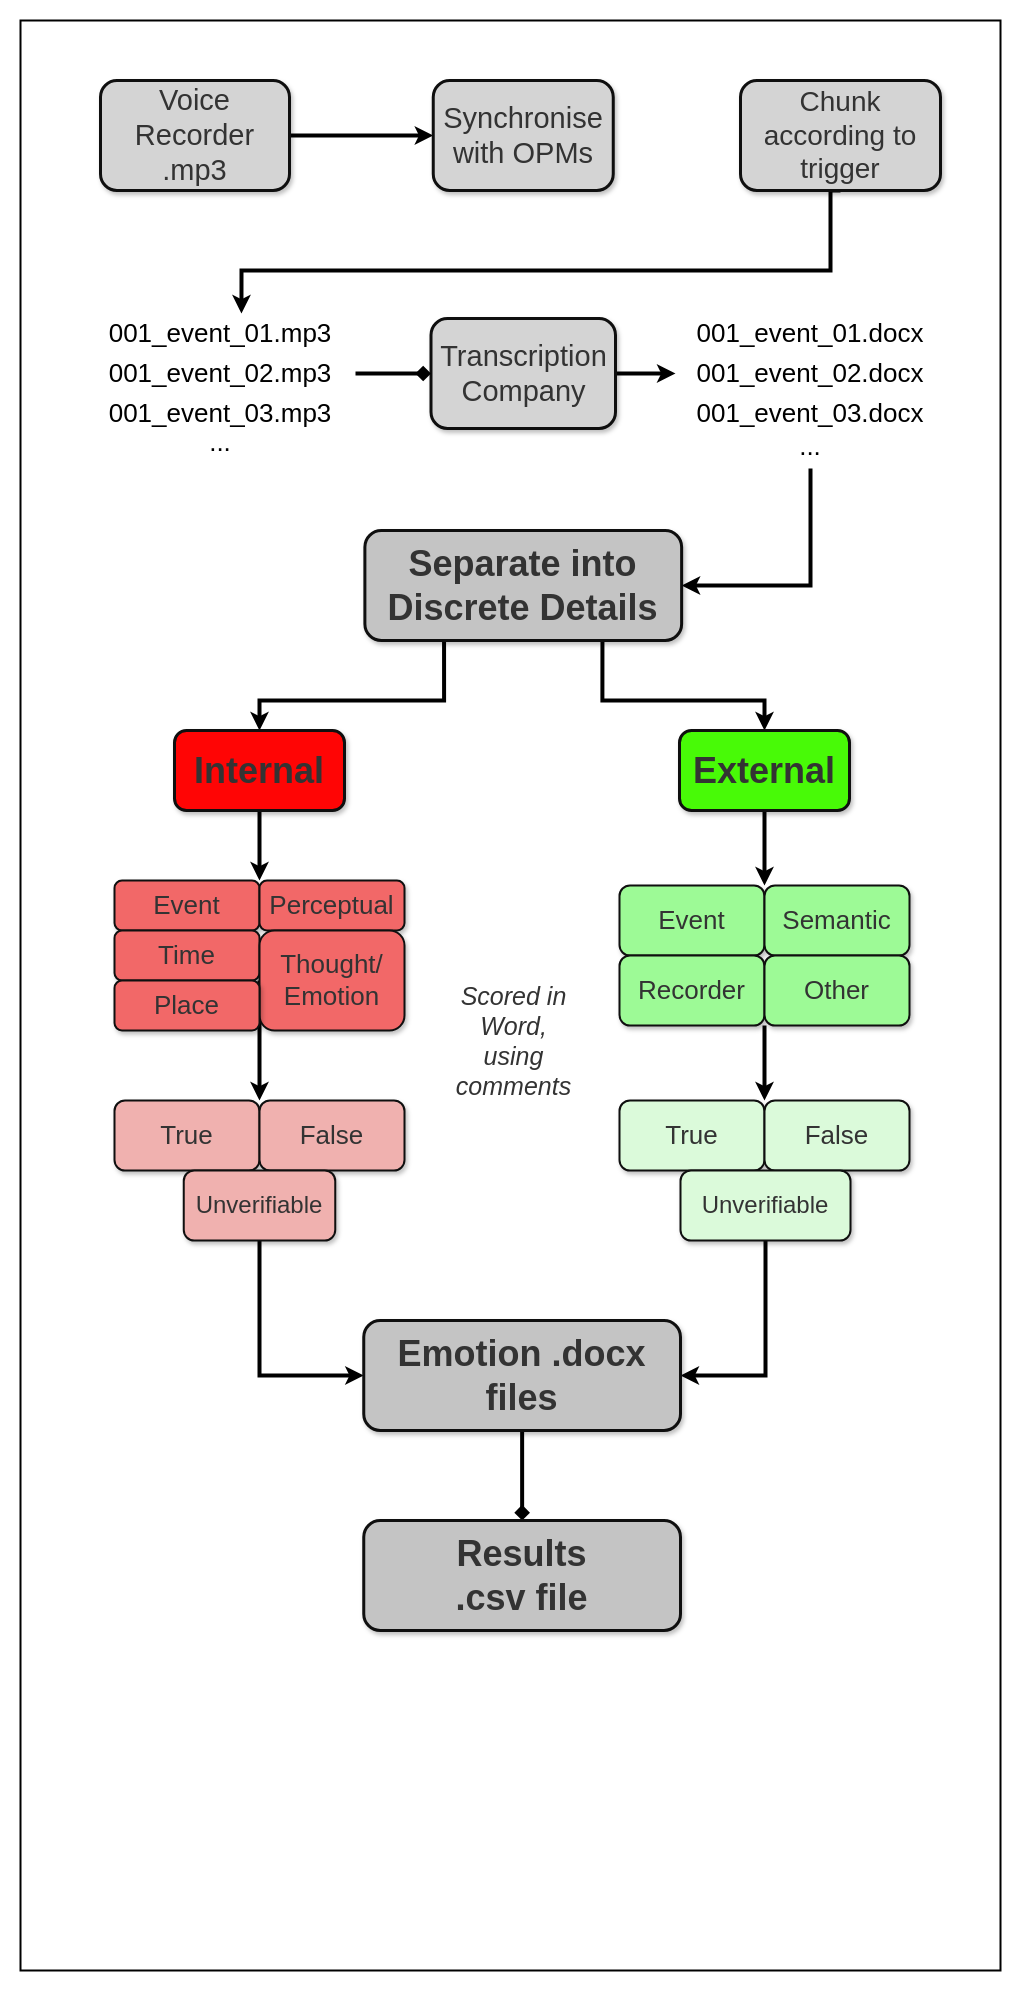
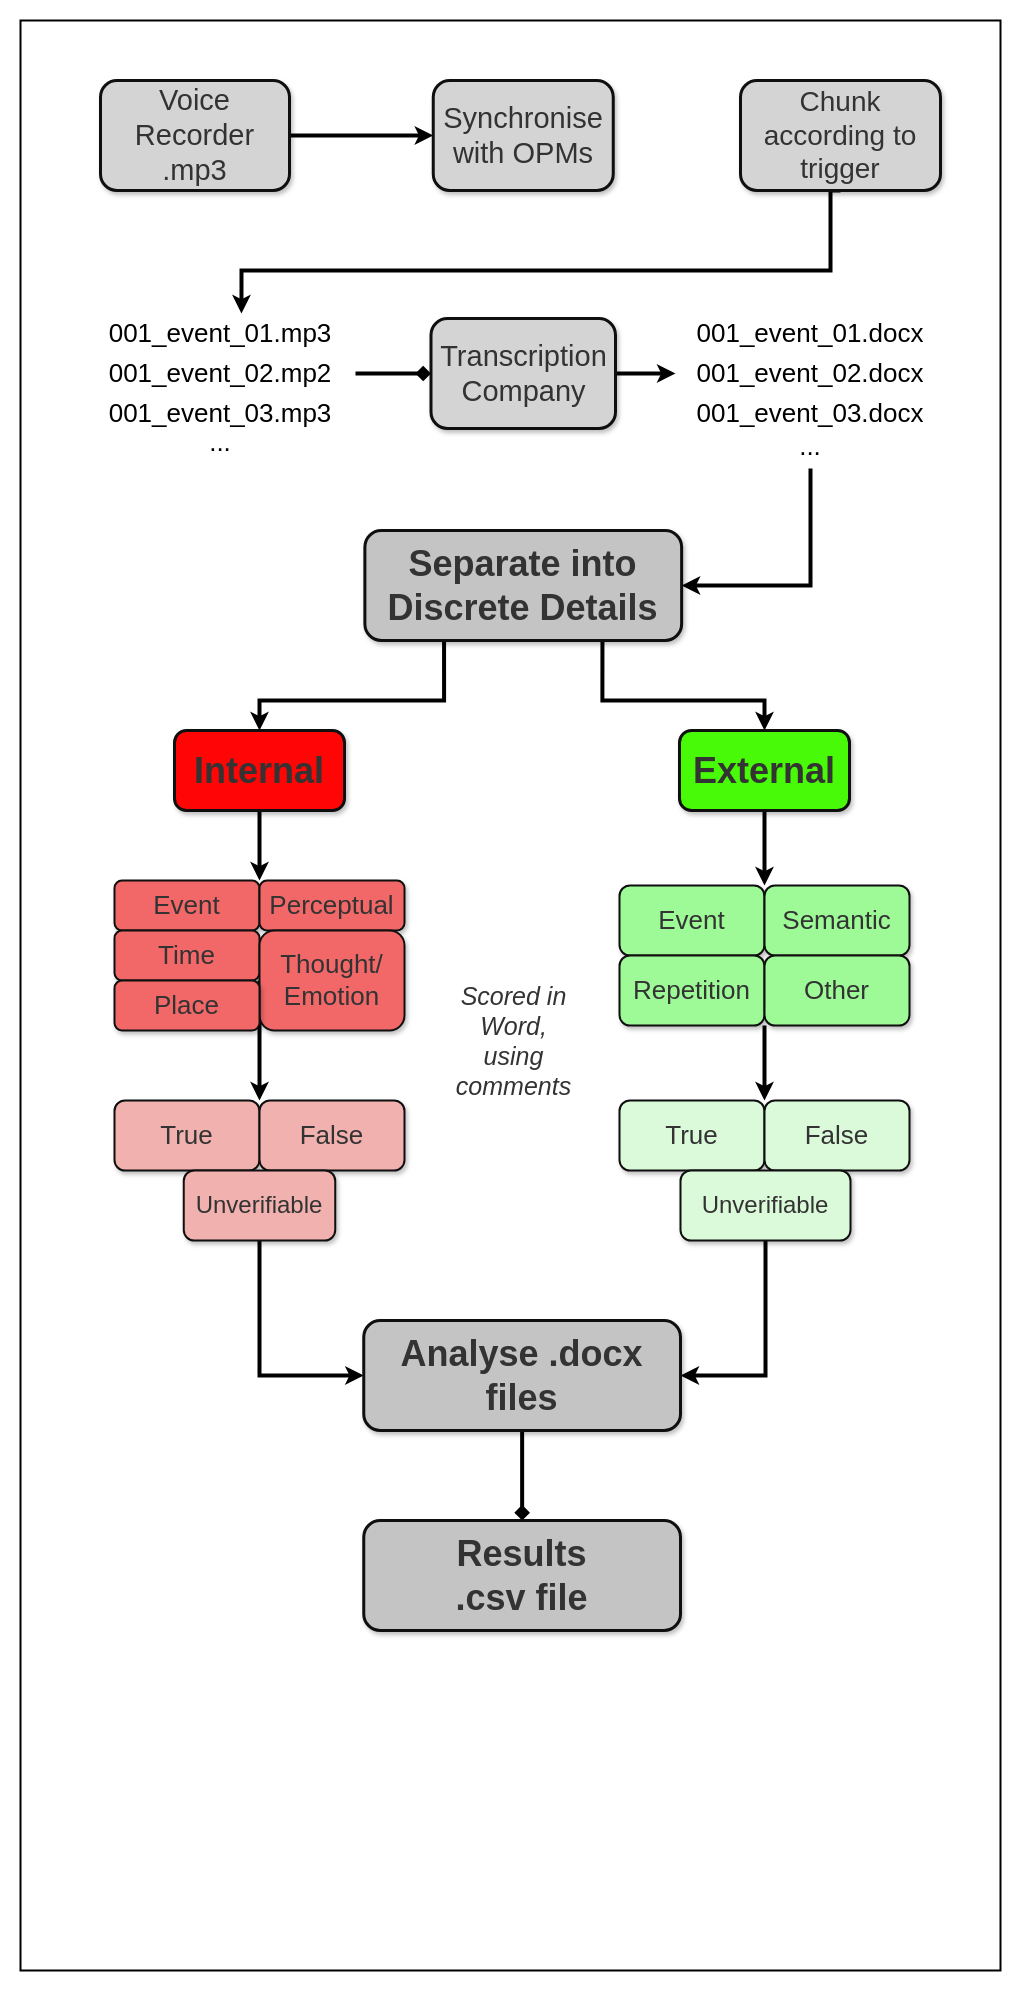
- <mxCell id="12" value="001_event_02.mp3" style="text;html=1;strokeColor=none;fillColor=none;align=center;verticalAlign=middle;whiteSpace=wrap;rounded=0;fontSize=26;" parent="1" vertex="1"><mxGeometry x="85" y="353" width="270" height="40" as="geometry" /></mxCell>
+ <mxCell id="12" value="001_event_02.mp2" style="text;html=1;strokeColor=none;fillColor=none;align=center;verticalAlign=middle;whiteSpace=wrap;rounded=0;fontSize=26;" parent="1" vertex="1"><mxGeometry x="85" y="353" width="270" height="40" as="geometry" /></mxCell>
- <mxCell id="34" value="Recorder" style="text;html=1;align=center;verticalAlign=middle;whiteSpace=wrap;rounded=1;fontSize=26;fontColor=#333333;strokeWidth=2;strokeColor=#0F0F0F;shadow=1;glass=0;sketch=0;fillColor=#9DFA96;" parent="1" vertex="1"><mxGeometry x="619" y="955" width="145" height="70" as="geometry" /></mxCell>
+ <mxCell id="34" value="Repetition" style="text;html=1;align=center;verticalAlign=middle;whiteSpace=wrap;rounded=1;fontSize=26;fontColor=#333333;strokeWidth=2;strokeColor=#0F0F0F;shadow=1;glass=0;sketch=0;fillColor=#9DFA96;" parent="1" vertex="1"><mxGeometry x="619" y="955" width="145" height="70" as="geometry" /></mxCell>
- <mxCell id="49" value="Emotion .docx files" style="text;html=1;align=center;verticalAlign=middle;whiteSpace=wrap;rounded=1;fontSize=36;fontColor=#333333;strokeWidth=3;strokeColor=#0F0F0F;shadow=1;glass=0;sketch=0;fontStyle=1;fillColor=#C4C4C4;" parent="1" vertex="1"><mxGeometry x="363.25" y="1320" width="316.75" height="110" as="geometry" /></mxCell>
+ <mxCell id="49" value="Analyse .docx files" style="text;html=1;align=center;verticalAlign=middle;whiteSpace=wrap;rounded=1;fontSize=36;fontColor=#333333;strokeWidth=3;strokeColor=#0F0F0F;shadow=1;glass=0;sketch=0;fontStyle=1;fillColor=#C4C4C4;" parent="1" vertex="1"><mxGeometry x="363.25" y="1320" width="316.75" height="110" as="geometry" /></mxCell>
